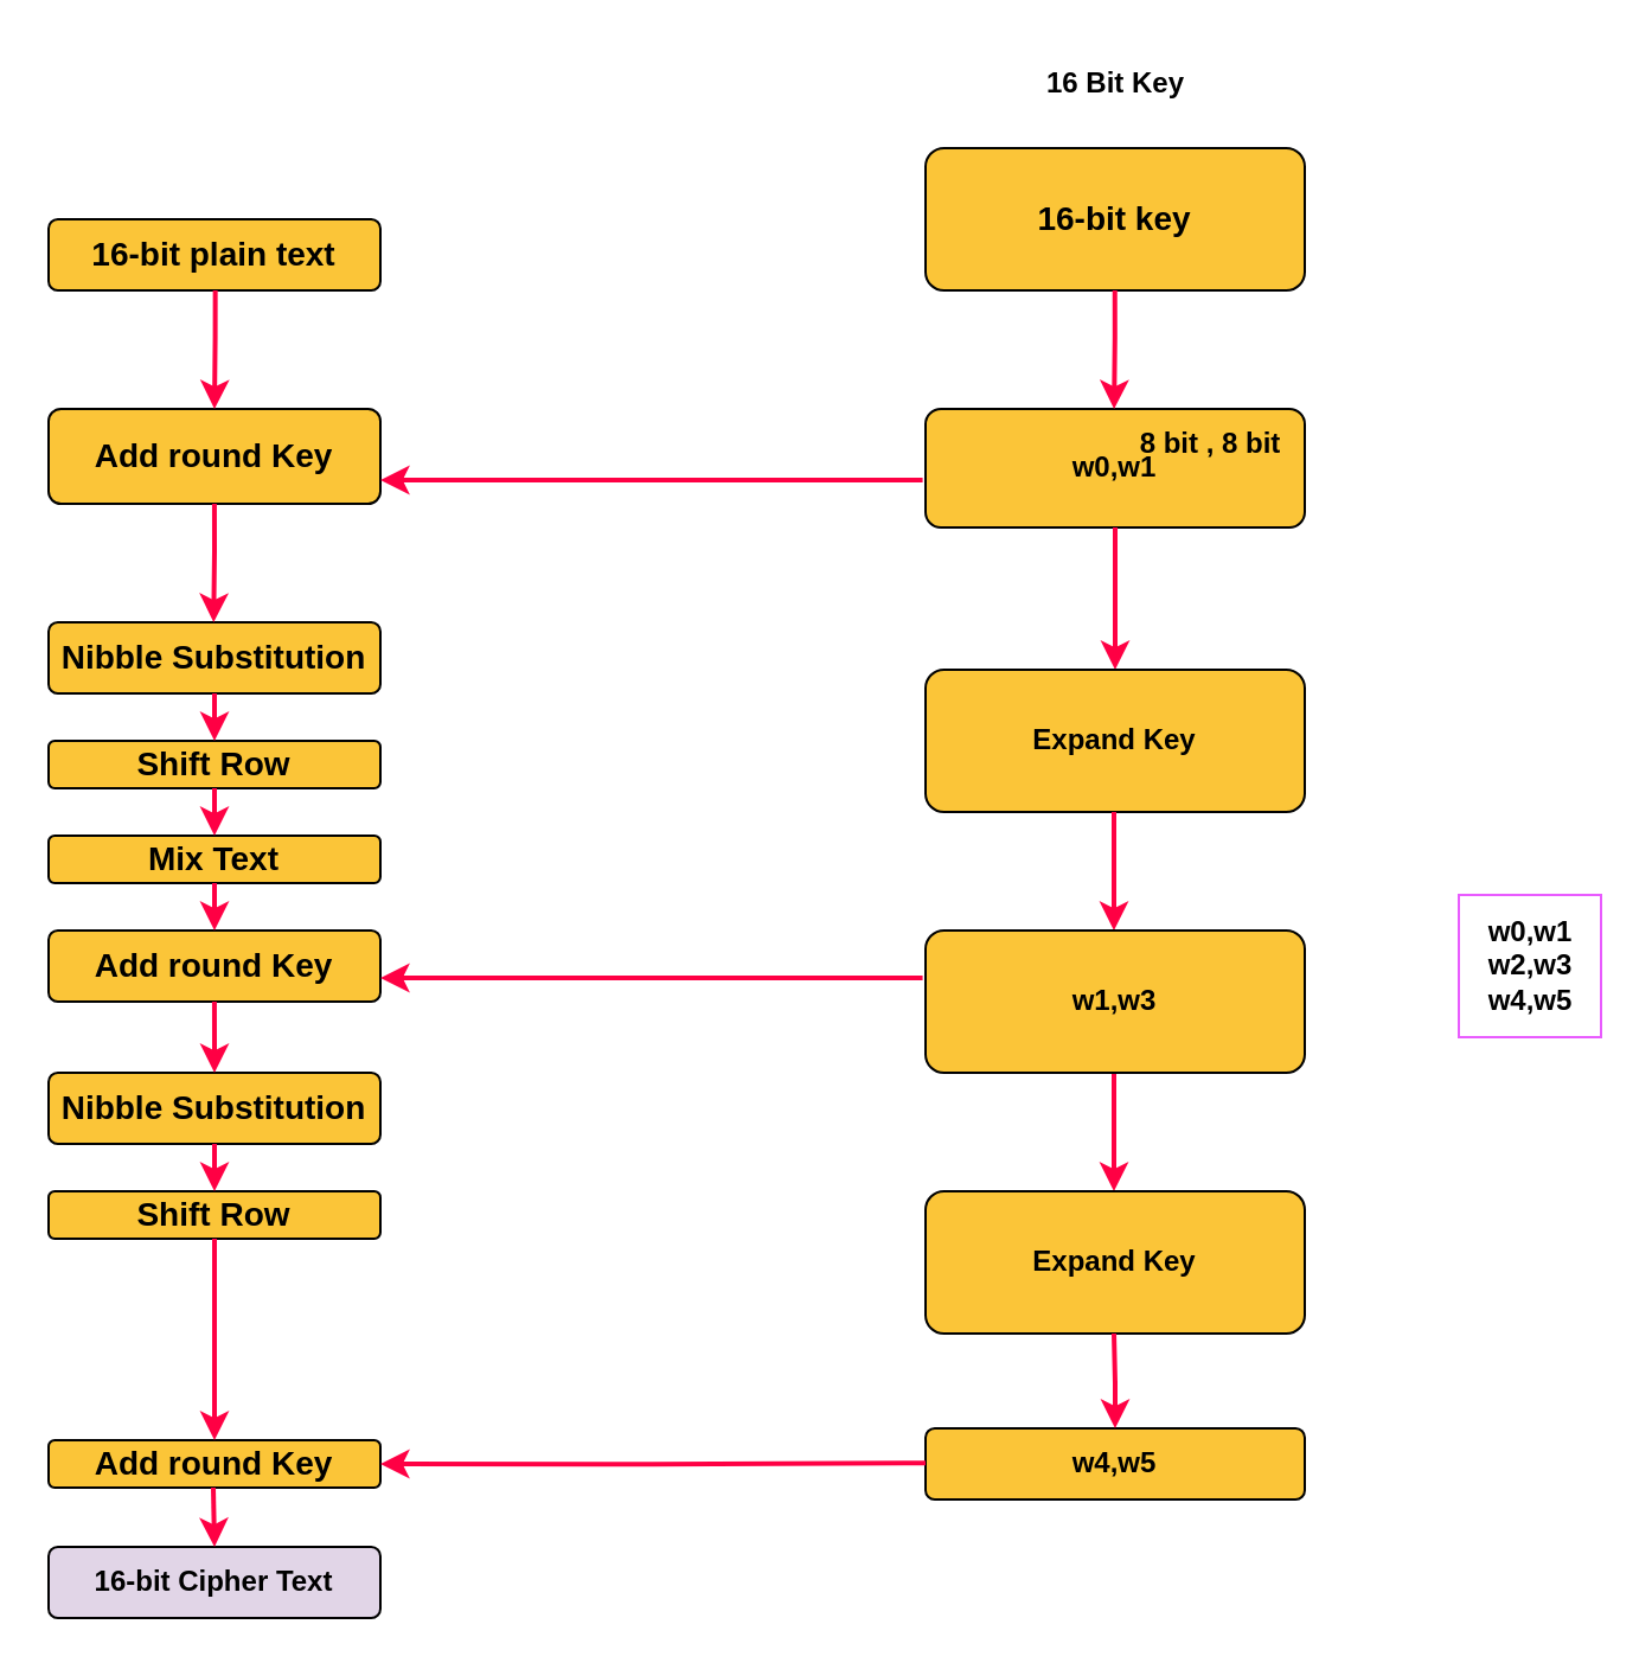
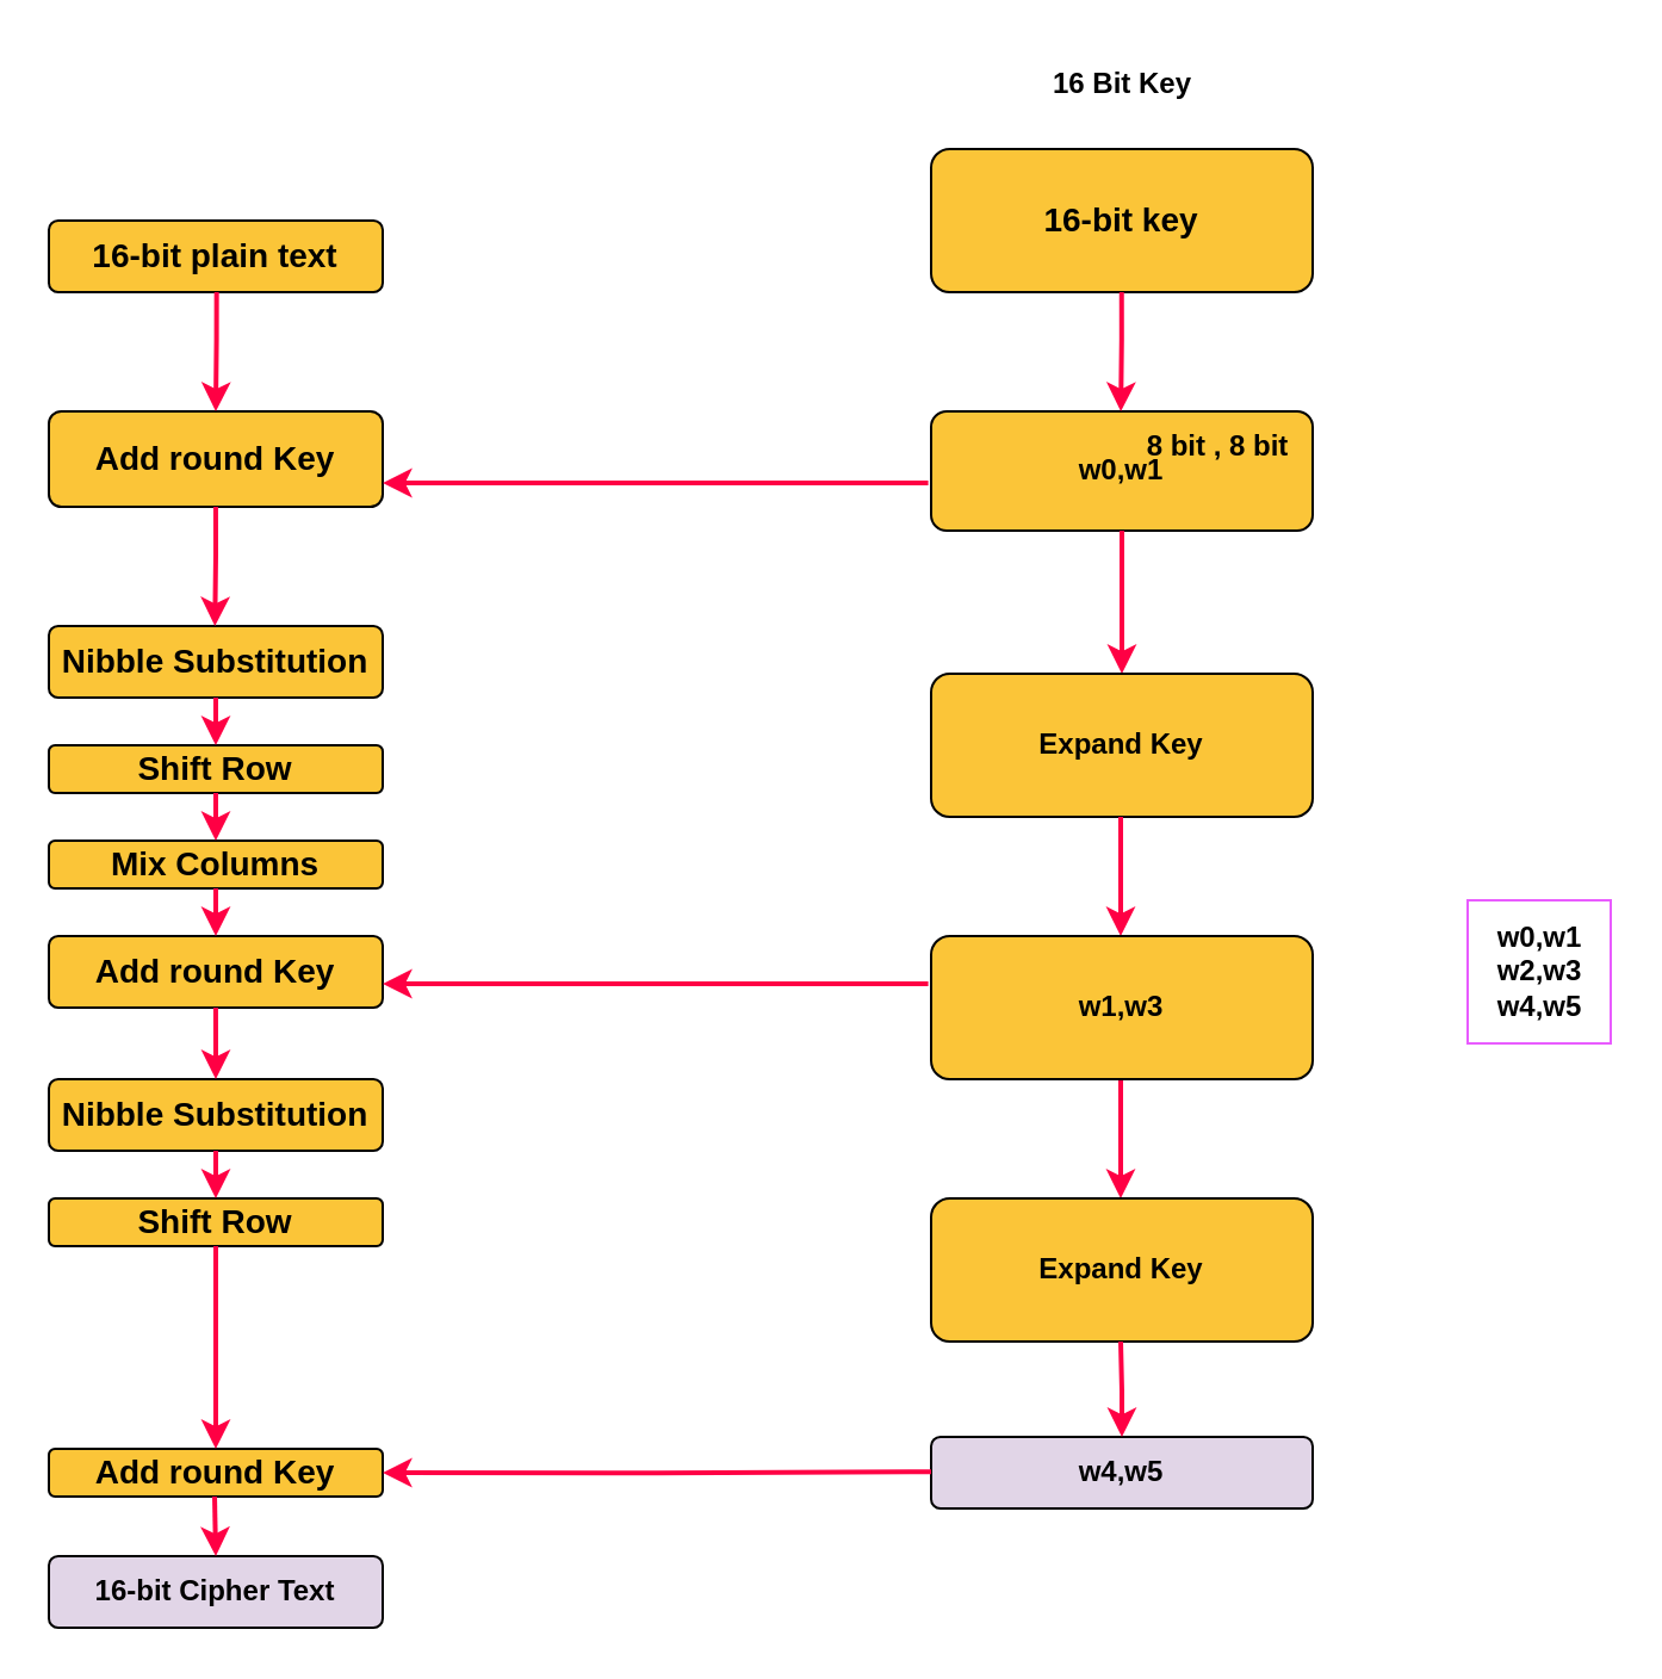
- <mxCell id="22" value="&lt;b&gt;&lt;font style=&quot;font-size: 14px;&quot;&gt;Mix Text&lt;/font&gt;&lt;/b&gt;" style="rounded=1;whiteSpace=wrap;html=1;arcSize=13;fillColor=#FBC538;" vertex="1" parent="1"><mxGeometry x="20" y="352" width="140" height="20" as="geometry" /></mxCell>
+ <mxCell id="22" value="&lt;b&gt;&lt;font style=&quot;font-size: 14px;&quot;&gt;Mix Columns&lt;/font&gt;&lt;/b&gt;" style="rounded=1;whiteSpace=wrap;html=1;arcSize=13;fillColor=#FBC538;" vertex="1" parent="1"><mxGeometry x="20" y="352" width="140" height="20" as="geometry" /></mxCell>
- <mxCell id="14" value="&lt;b&gt;w4,w5&lt;br&gt;&lt;/b&gt;" style="rounded=1;whiteSpace=wrap;html=1;arcSize=13;fillColor=#FBC538;" parent="1" vertex="1"><mxGeometry x="390" y="602" width="160" height="30" as="geometry" /></mxCell>
+ <mxCell id="14" value="&lt;b&gt;w4,w5&lt;br&gt;&lt;/b&gt;" style="rounded=1;whiteSpace=wrap;html=1;arcSize=13;fillColor=#e1d5e7;" parent="1" vertex="1"><mxGeometry x="390" y="602" width="160" height="30" as="geometry" /></mxCell>
